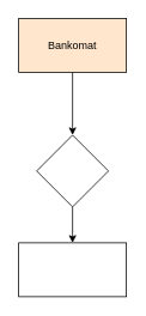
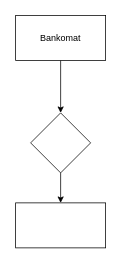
- <mxCell id="3" value="Bankomat" style="rounded=0;whiteSpace=wrap;html=1;fillColor=#ffe6cc;" vertex="1" parent="1"><mxGeometry x="20" y="20" width="120" height="60" as="geometry" /></mxCell>
+ <mxCell id="3" value="Bankomat" style="rounded=0;whiteSpace=wrap;html=1;" vertex="1" parent="1"><mxGeometry x="20" y="20" width="120" height="60" as="geometry" /></mxCell>
